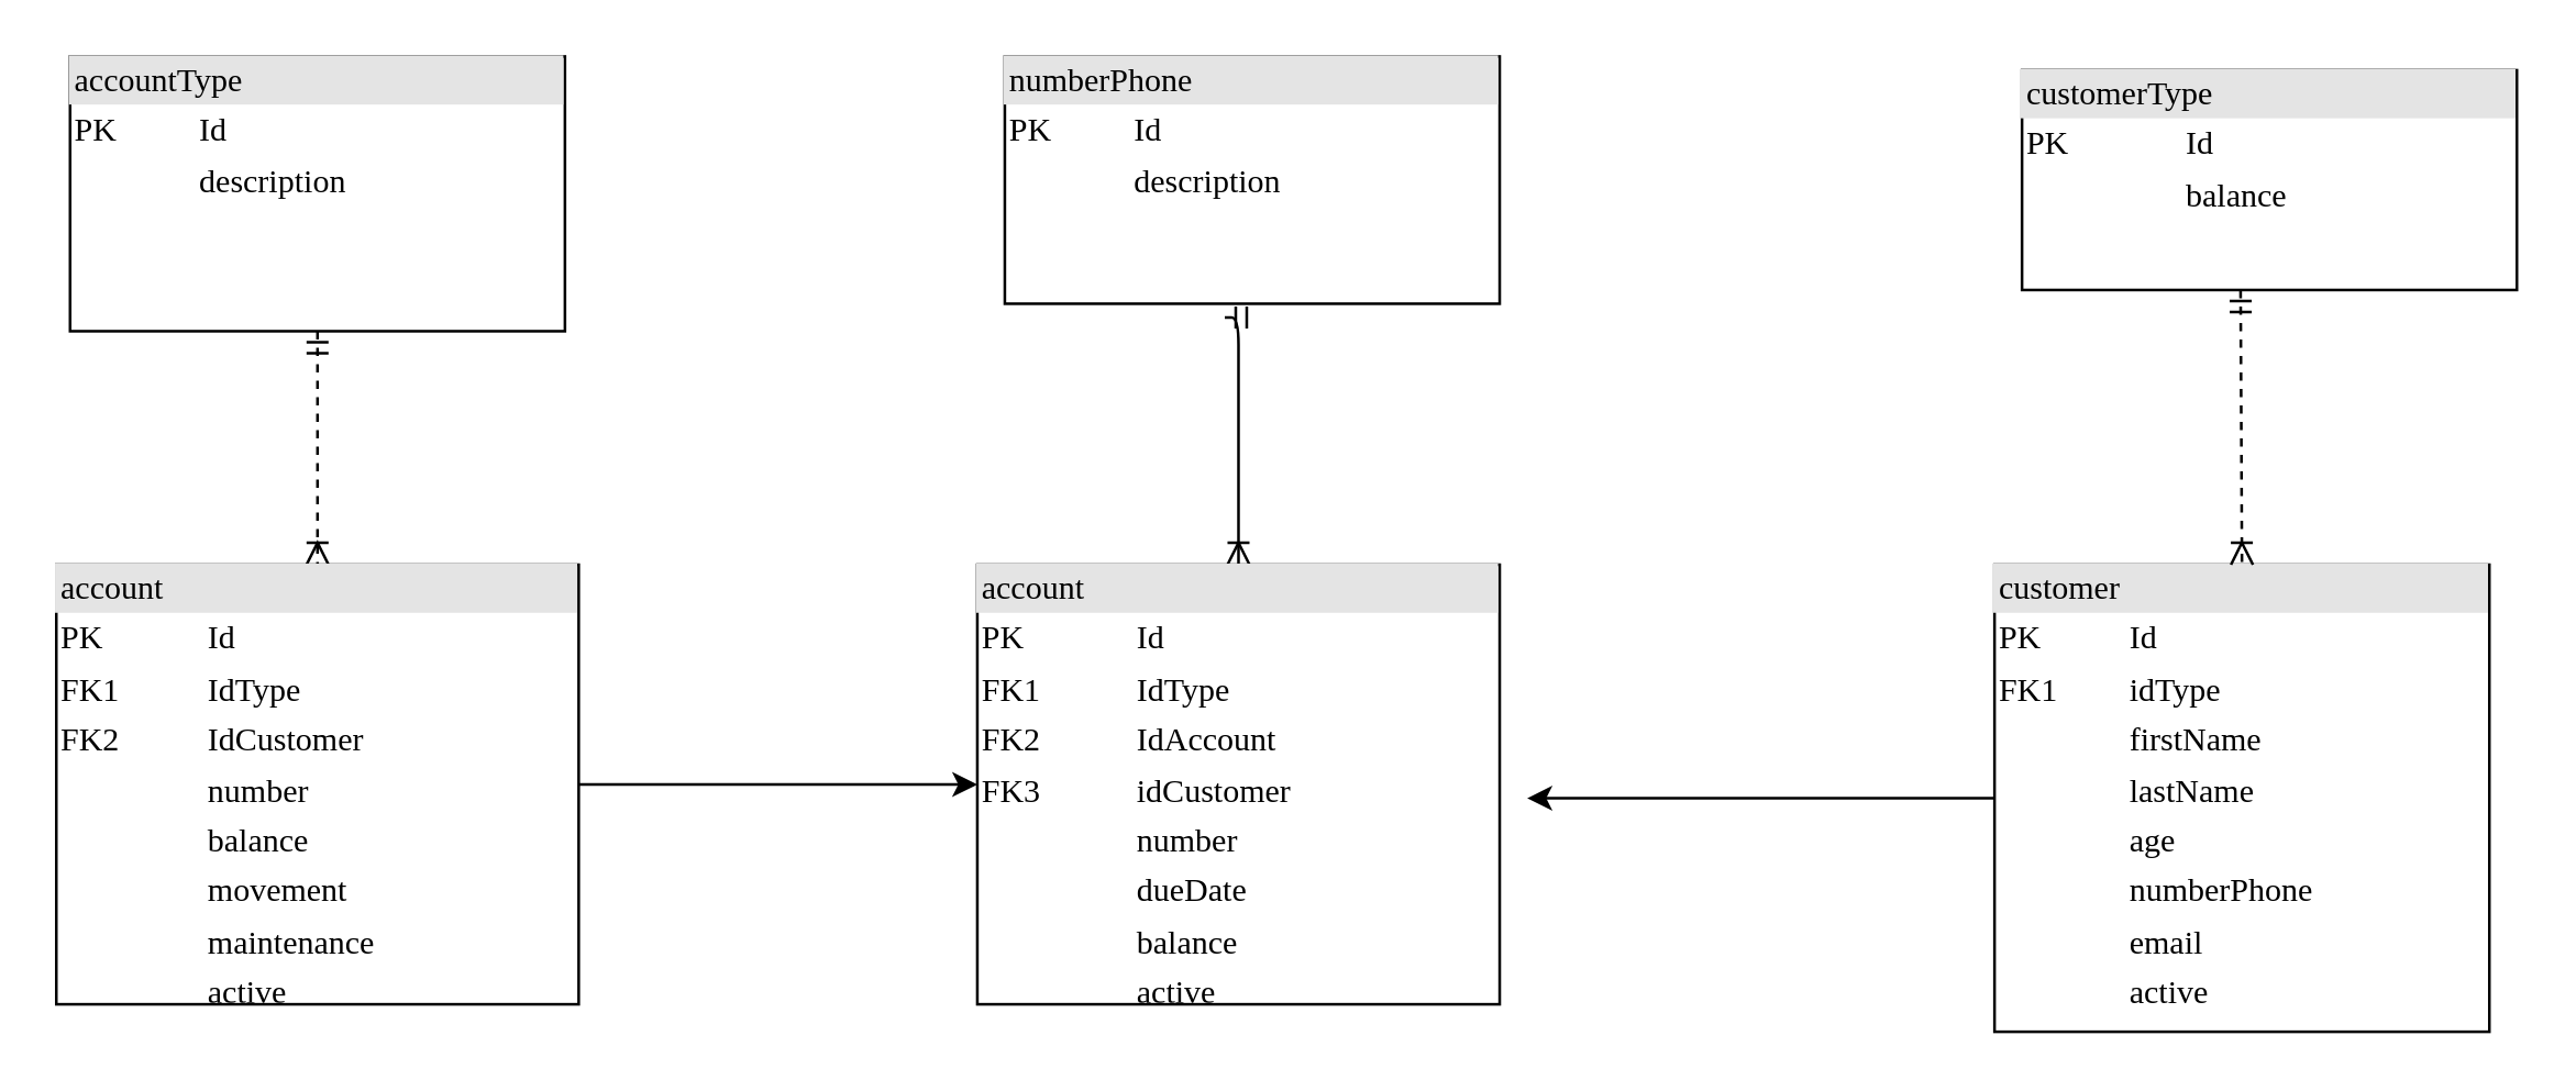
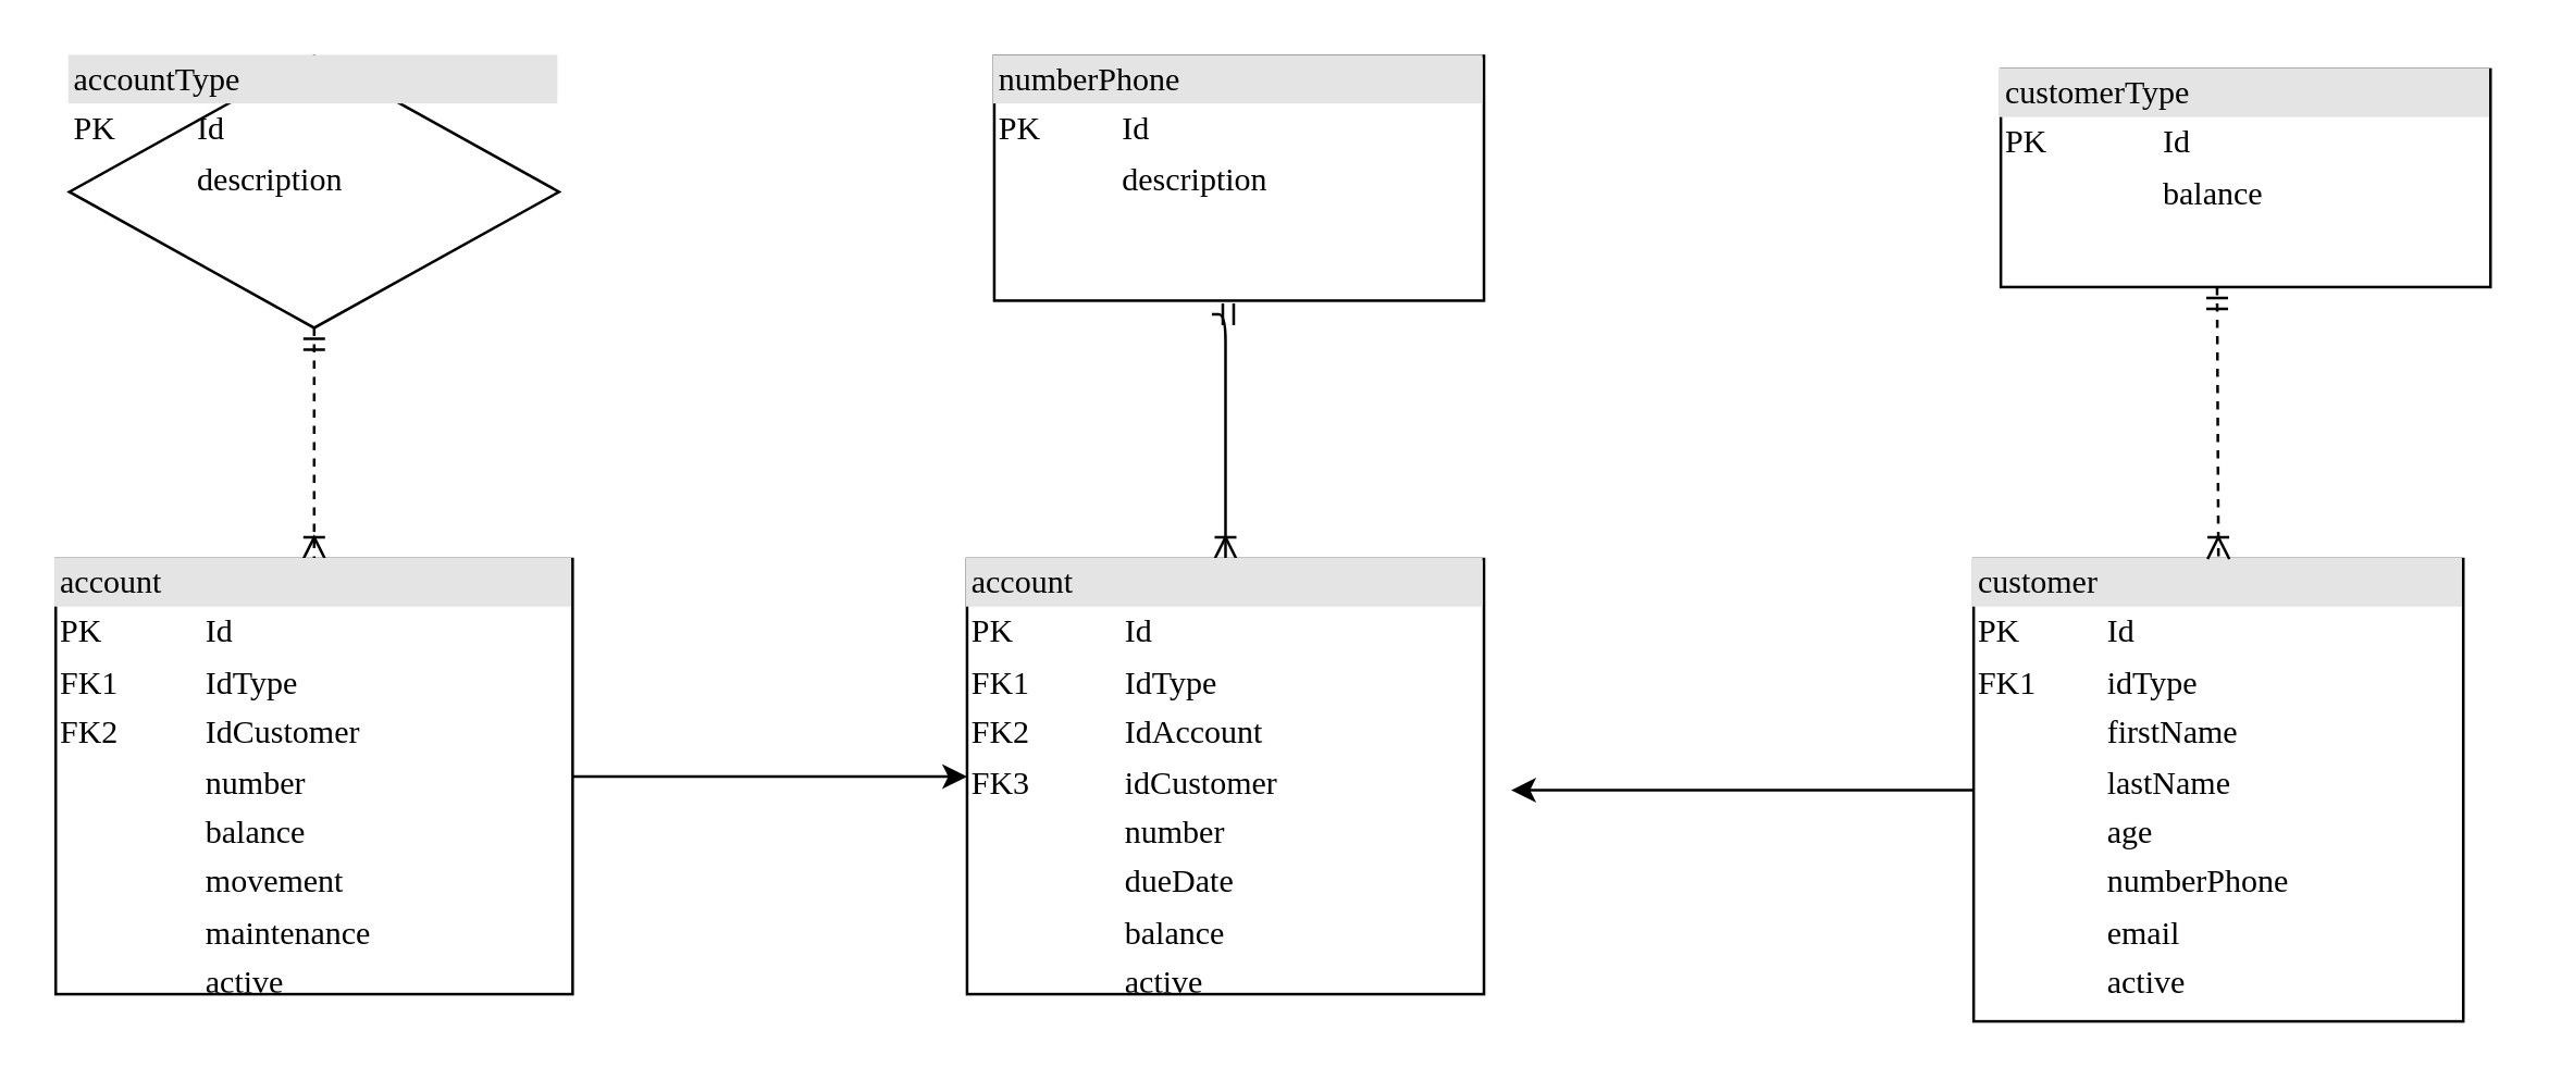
- <mxCell id="4" value="&lt;div style=&quot;box-sizing: border-box ; width: 100% ; background: #e4e4e4 ; padding: 2px&quot;&gt;accountType&lt;/div&gt;&lt;table style=&quot;width: 100% ; font-size: 1em&quot; cellpadding=&quot;2&quot; cellspacing=&quot;0&quot;&gt;&lt;tbody&gt;&lt;tr&gt;&lt;td&gt;PK&lt;/td&gt;&lt;td&gt;Id&lt;/td&gt;&lt;/tr&gt;&lt;tr&gt;&lt;td&gt;&lt;br&gt;&lt;/td&gt;&lt;td&gt;description&lt;/td&gt;&lt;/tr&gt;&lt;tr&gt;&lt;td&gt;&lt;/td&gt;&lt;td&gt;&lt;br&gt;&lt;/td&gt;&lt;/tr&gt;&lt;tr&gt;&lt;td&gt;&lt;br&gt;&lt;/td&gt;&lt;td&gt;&lt;br&gt;&lt;/td&gt;&lt;/tr&gt;&lt;tr&gt;&lt;td&gt;&lt;br&gt;&lt;/td&gt;&lt;td&gt;&lt;br&gt;&lt;/td&gt;&lt;/tr&gt;&lt;tr&gt;&lt;td&gt;&lt;br&gt;&lt;/td&gt;&lt;td&gt;&lt;br&gt;&lt;/td&gt;&lt;/tr&gt;&lt;/tbody&gt;&lt;/table&gt;" style="verticalAlign=top;align=left;overflow=fill;html=1;rounded=0;shadow=0;comic=0;labelBackgroundColor=none;strokeWidth=1;fontFamily=Verdana;fontSize=12" parent="1" vertex="1"><mxGeometry x="25" y="20" width="180" height="100" as="geometry" /></mxCell>
+ <mxCell id="4" value="&lt;div style=&quot;box-sizing: border-box ; width: 100% ; background: #e4e4e4 ; padding: 2px&quot;&gt;accountType&lt;/div&gt;&lt;table style=&quot;width: 100% ; font-size: 1em&quot; cellpadding=&quot;2&quot; cellspacing=&quot;0&quot;&gt;&lt;tbody&gt;&lt;tr&gt;&lt;td&gt;PK&lt;/td&gt;&lt;td&gt;Id&lt;/td&gt;&lt;/tr&gt;&lt;tr&gt;&lt;td&gt;&lt;br&gt;&lt;/td&gt;&lt;td&gt;description&lt;/td&gt;&lt;/tr&gt;&lt;tr&gt;&lt;td&gt;&lt;/td&gt;&lt;td&gt;&lt;br&gt;&lt;/td&gt;&lt;/tr&gt;&lt;tr&gt;&lt;td&gt;&lt;br&gt;&lt;/td&gt;&lt;td&gt;&lt;br&gt;&lt;/td&gt;&lt;/tr&gt;&lt;tr&gt;&lt;td&gt;&lt;br&gt;&lt;/td&gt;&lt;td&gt;&lt;br&gt;&lt;/td&gt;&lt;/tr&gt;&lt;tr&gt;&lt;td&gt;&lt;br&gt;&lt;/td&gt;&lt;td&gt;&lt;br&gt;&lt;/td&gt;&lt;/tr&gt;&lt;/tbody&gt;&lt;/table&gt;" style="rhombus;verticalAlign=top;align=left;overflow=fill;html=1;shadow=0;comic=0;labelBackgroundColor=none;strokeWidth=1;fontFamily=Verdana;fontSize=12;" parent="1" vertex="1"><mxGeometry x="25" y="20" width="180" height="100" as="geometry" /></mxCell>
